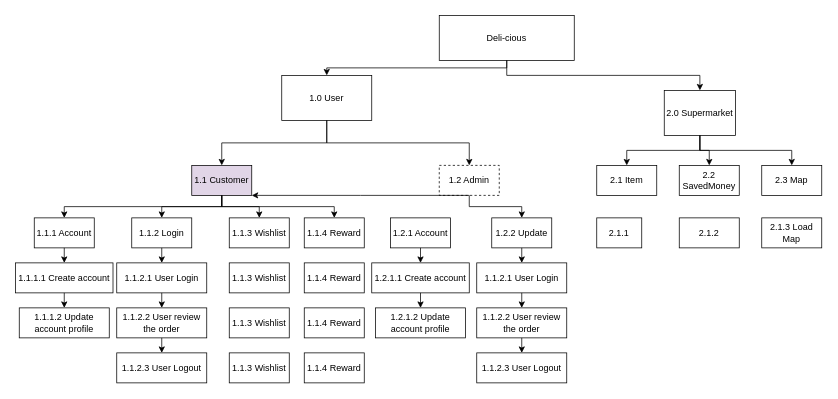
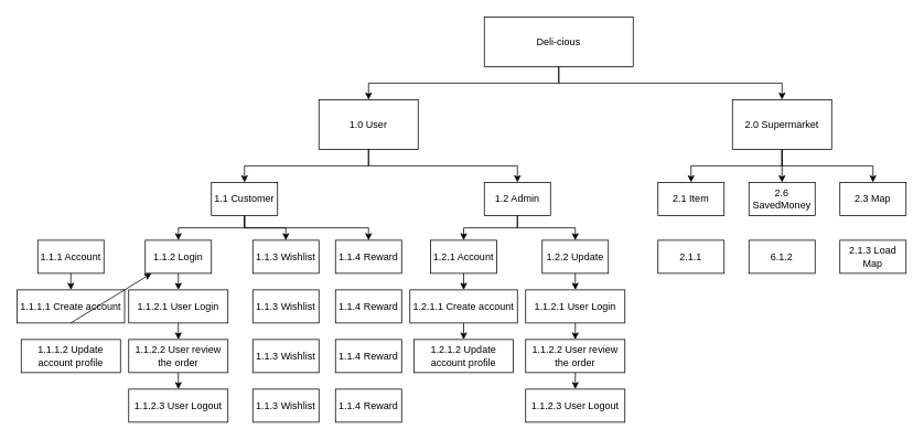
- <mxCell id="3" value="1.0 User" style="rounded=0;whiteSpace=wrap;html=1;" vertex="1" parent="1"><mxGeometry x="375" y="100" width="120" height="60" as="geometry" /></mxCell>
+ <mxCell id="3" value="1.0 User" style="rounded=0;whiteSpace=wrap;html=1;" vertex="1" parent="1"><mxGeometry x="385" y="120" width="120" height="60" as="geometry" /></mxCell>
- <mxCell id="4" value="2.0 Supermarket" style="rounded=0;whiteSpace=wrap;html=1;" vertex="1" parent="1"><mxGeometry x="885" y="120" width="95" height="60" as="geometry" /></mxCell>
+ <mxCell id="4" value="2.0 Supermarket" style="rounded=0;whiteSpace=wrap;html=1;" vertex="1" parent="1"><mxGeometry x="885" y="120" width="120" height="60" as="geometry" /></mxCell>
- <mxCell id="6" value="1.1 Customer" style="rounded=0;whiteSpace=wrap;html=1;fillColor=#e1d5e7;" vertex="1" parent="1"><mxGeometry x="255" y="220" width="80" height="40" as="geometry" /></mxCell>
+ <mxCell id="6" value="1.1 Customer" style="rounded=0;whiteSpace=wrap;html=1;" vertex="1" parent="1"><mxGeometry x="255" y="220" width="80" height="40" as="geometry" /></mxCell>
- <mxCell id="7" value="1.2 Admin" style="rounded=0;whiteSpace=wrap;html=1;dashed=1;" vertex="1" parent="1"><mxGeometry x="585" y="220" width="80" height="40" as="geometry" /></mxCell>
+ <mxCell id="7" value="1.2 Admin" style="rounded=0;whiteSpace=wrap;html=1;" vertex="1" parent="1"><mxGeometry x="585" y="220" width="80" height="40" as="geometry" /></mxCell>
- <mxCell id="23" value="2.2 SavedMoney" style="rounded=0;whiteSpace=wrap;html=1;" vertex="1" parent="1"><mxGeometry x="905" y="220" width="80" height="40" as="geometry" /></mxCell>
+ <mxCell id="23" value="2.6 SavedMoney" style="rounded=0;whiteSpace=wrap;html=1;" vertex="1" parent="1"><mxGeometry x="905" y="220" width="80" height="40" as="geometry" /></mxCell>
- <mxCell id="20" value="" style="edgeStyle=elbowEdgeStyle;elbow=vertical;endArrow=classic;html=1;rounded=0;exitX=0.5;exitY=1;exitDx=0;exitDy=0;" edge="1" parent="1" source="7" target="6"><mxGeometry width="50" height="50" relative="1" as="geometry"><mxPoint x="735" y="300" as="sourcePoint" /><mxPoint x="785" y="250" as="targetPoint" /></mxGeometry></mxCell>
+ <mxCell id="20" value="" style="edgeStyle=elbowEdgeStyle;elbow=vertical;endArrow=classic;html=1;rounded=0;exitX=0.5;exitY=1;exitDx=0;exitDy=0;" edge="1" parent="1" source="7" target="18"><mxGeometry width="50" height="50" relative="1" as="geometry"><mxPoint x="735" y="300" as="sourcePoint" /><mxPoint x="785" y="250" as="targetPoint" /></mxGeometry></mxCell>
- <mxCell id="15" value="" style="edgeStyle=elbowEdgeStyle;elbow=vertical;endArrow=classic;html=1;rounded=0;exitX=0.5;exitY=1;exitDx=0;exitDy=0;" edge="1" parent="1" source="6" target="11"><mxGeometry width="50" height="50" relative="1" as="geometry"><mxPoint x="195" y="290" as="sourcePoint" /><mxPoint x="315" y="250" as="targetPoint" /></mxGeometry></mxCell>
- <mxCell id="31" value="2.1.1" style="rounded=0;whiteSpace=wrap;html=1;" vertex="1" parent="1"><mxGeometry x="795" y="290" width="60" height="40" as="geometry" /></mxCell>
+ <mxCell id="31" value="2.1.1" style="rounded=0;whiteSpace=wrap;html=1;" vertex="1" parent="1"><mxGeometry x="795" y="290" width="80" height="40" as="geometry" /></mxCell>
- <mxCell id="30" value="2.1.2" style="rounded=0;whiteSpace=wrap;html=1;" vertex="1" parent="1"><mxGeometry x="905" y="290" width="80" height="40" as="geometry" /></mxCell>
+ <mxCell id="30" value="6.1.2" style="rounded=0;whiteSpace=wrap;html=1;" vertex="1" parent="1"><mxGeometry x="905" y="290" width="80" height="40" as="geometry" /></mxCell>
- <mxCell id="44" value="" style="endArrow=classic;html=1;rounded=0;exitX=0.5;exitY=1;exitDx=0;exitDy=0;entryX=0.5;entryY=0;entryDx=0;entryDy=0;" edge="1" parent="1" source="32" target="36"><mxGeometry width="50" height="50" relative="1" as="geometry"><mxPoint x="645" y="380" as="sourcePoint" /><mxPoint x="695" y="330" as="targetPoint" /></mxGeometry></mxCell>
+ <mxCell id="44" value="" style="endArrow=classic;html=1;rounded=0;exitX=0.5;exitY=1;exitDx=0;exitDy=0;" edge="1" parent="1" source="32" target="12"><mxGeometry width="50" height="50" relative="1" as="geometry"><mxPoint x="645" y="380" as="sourcePoint" /><mxPoint x="695" y="330" as="targetPoint" /></mxGeometry></mxCell>
